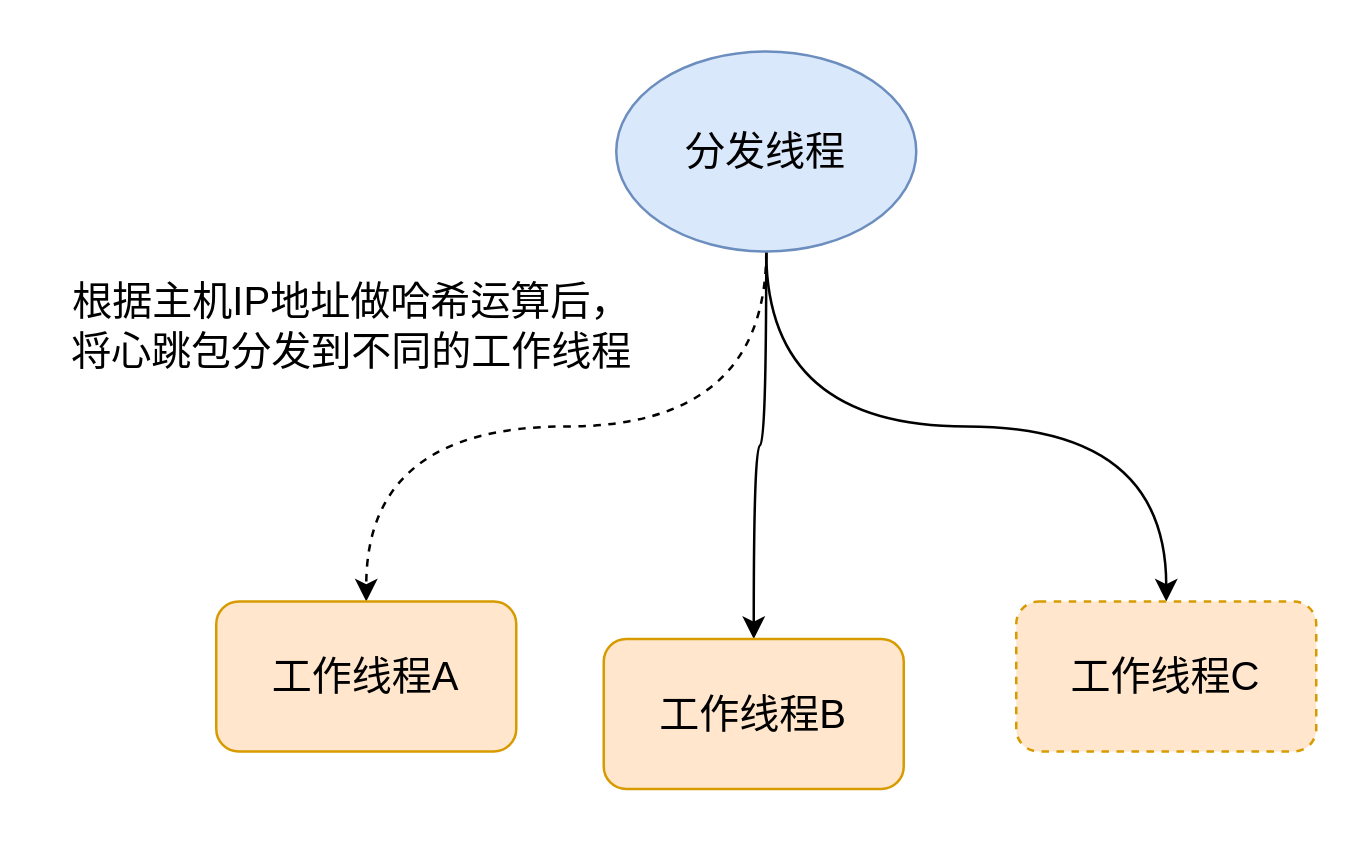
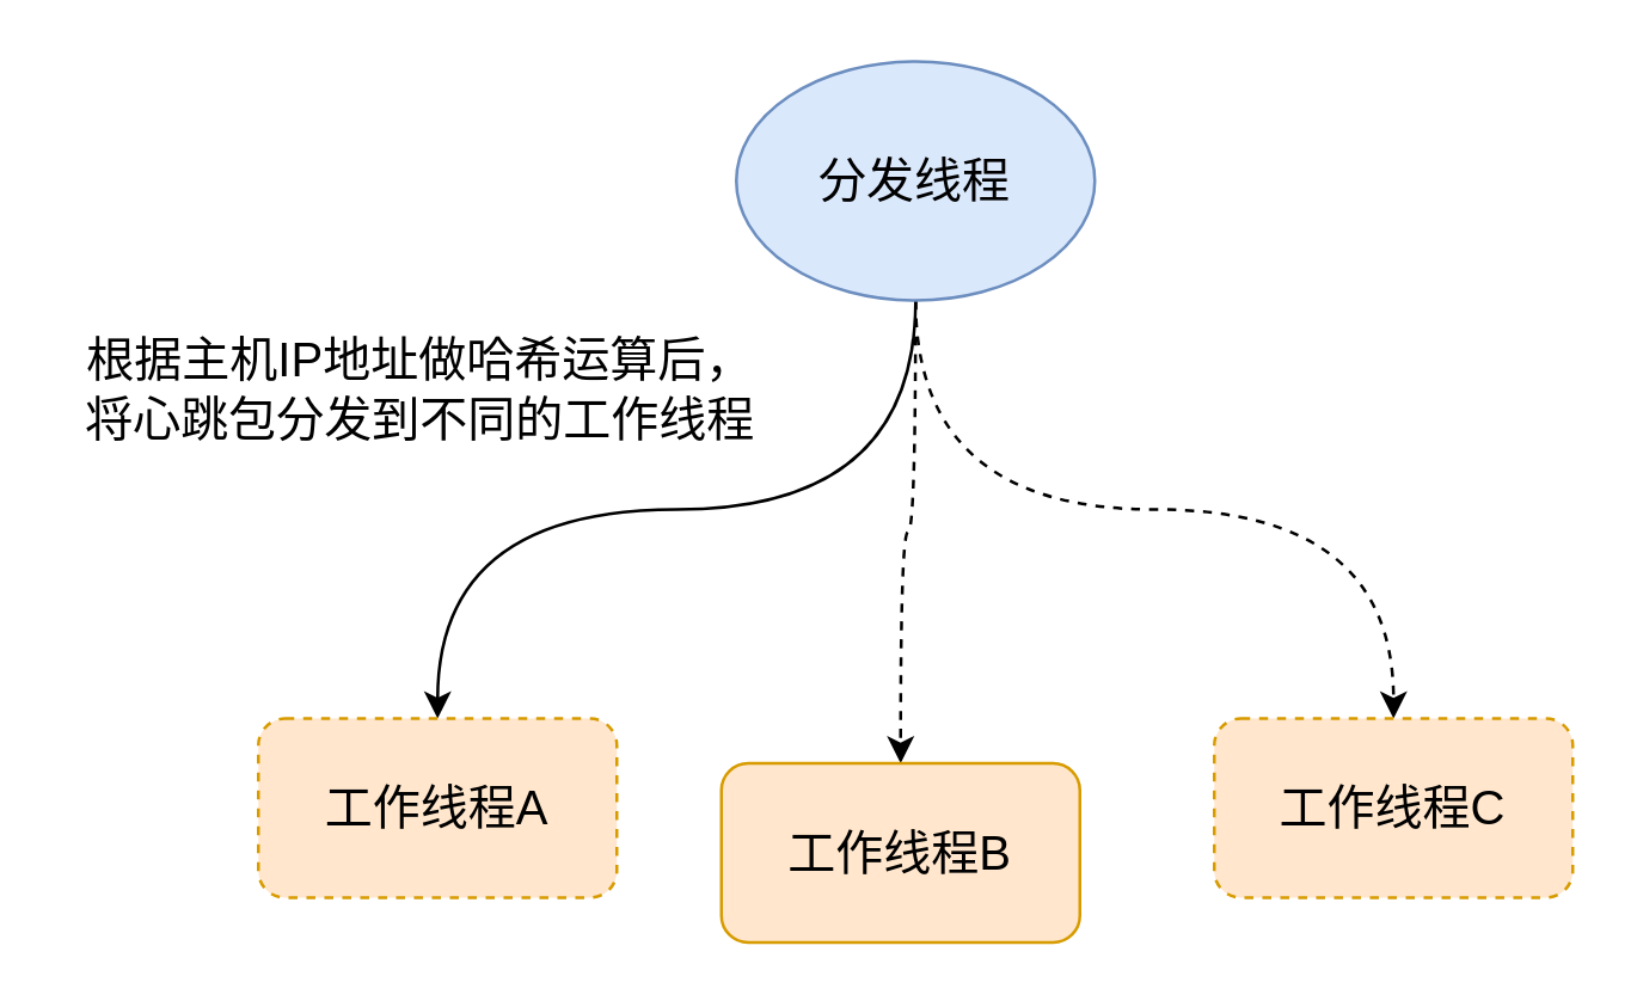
- <mxCell id="2" style="edgeStyle=orthogonalEdgeStyle;rounded=0;orthogonalLoop=1;jettySize=auto;html=1;fontSize=16;exitX=0.5;exitY=1;exitDx=0;exitDy=0;curved=1;dashed=1;" edge="1" parent="1" source="5" target="6"><mxGeometry relative="1" as="geometry" /></mxCell>
+ <mxCell id="2" style="edgeStyle=orthogonalEdgeStyle;rounded=0;orthogonalLoop=1;jettySize=auto;html=1;fontSize=16;exitX=0.5;exitY=1;exitDx=0;exitDy=0;curved=1;" edge="1" parent="1" source="5" target="6"><mxGeometry relative="1" as="geometry" /></mxCell>
- <mxCell id="4" style="edgeStyle=orthogonalEdgeStyle;curved=1;rounded=0;orthogonalLoop=1;jettySize=auto;html=1;fontSize=16;exitX=0.5;exitY=1;exitDx=0;exitDy=0;" edge="1" parent="1" source="5" target="8"><mxGeometry relative="1" as="geometry" /></mxCell>
+ <mxCell id="4" style="edgeStyle=orthogonalEdgeStyle;curved=1;rounded=0;orthogonalLoop=1;jettySize=auto;html=1;fontSize=16;exitX=0.5;exitY=1;exitDx=0;exitDy=0;dashed=1;" edge="1" parent="1" source="5" target="8"><mxGeometry relative="1" as="geometry" /></mxCell>
- <mxCell id="3" style="edgeStyle=orthogonalEdgeStyle;curved=1;rounded=0;orthogonalLoop=1;jettySize=auto;html=1;fontSize=16;" edge="1" parent="1" source="5" target="7"><mxGeometry relative="1" as="geometry" /></mxCell>
+ <mxCell id="3" style="edgeStyle=orthogonalEdgeStyle;curved=1;rounded=0;orthogonalLoop=1;jettySize=auto;html=1;fontSize=16;dashed=1;" edge="1" parent="1" source="5" target="7"><mxGeometry relative="1" as="geometry" /></mxCell>
- <mxCell id="6" value="工作线程A" style="rounded=1;whiteSpace=wrap;html=1;fontSize=16;fillColor=#ffe6cc;strokeColor=#d79b00;" vertex="1" parent="1"><mxGeometry x="86" y="240" width="120" height="60" as="geometry" /></mxCell>
+ <mxCell id="6" value="工作线程A" style="rounded=1;whiteSpace=wrap;html=1;fontSize=16;fillColor=#ffe6cc;strokeColor=#d79b00;dashed=1;" vertex="1" parent="1"><mxGeometry x="86" y="240" width="120" height="60" as="geometry" /></mxCell>
